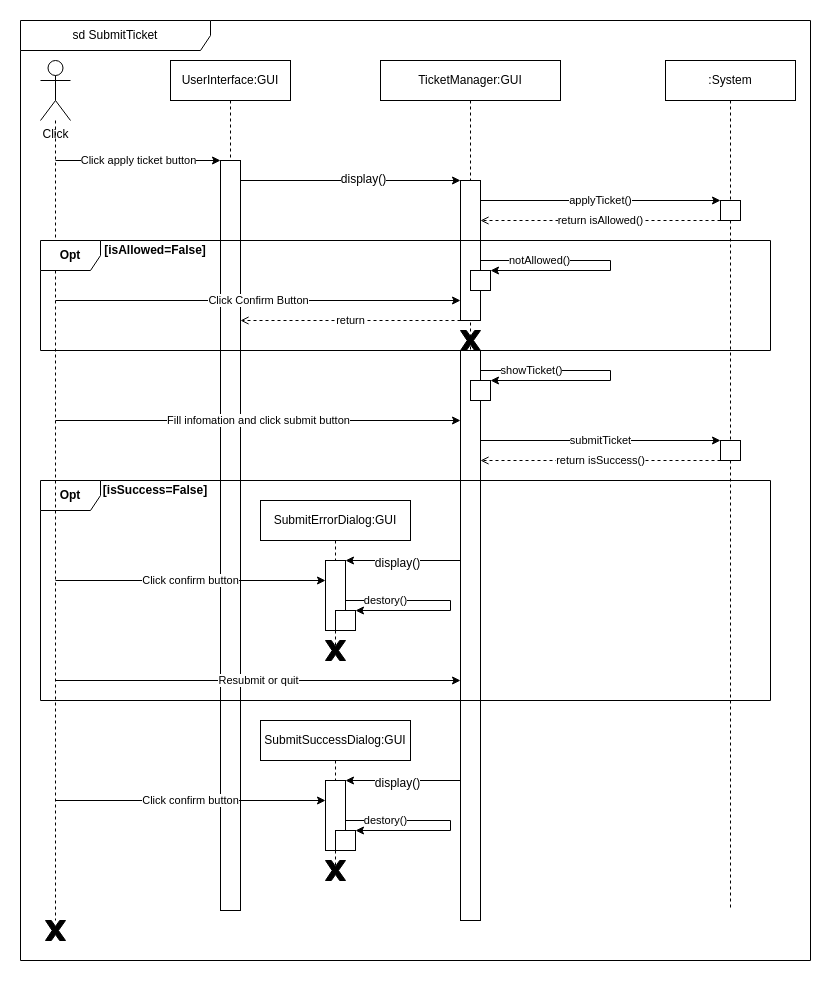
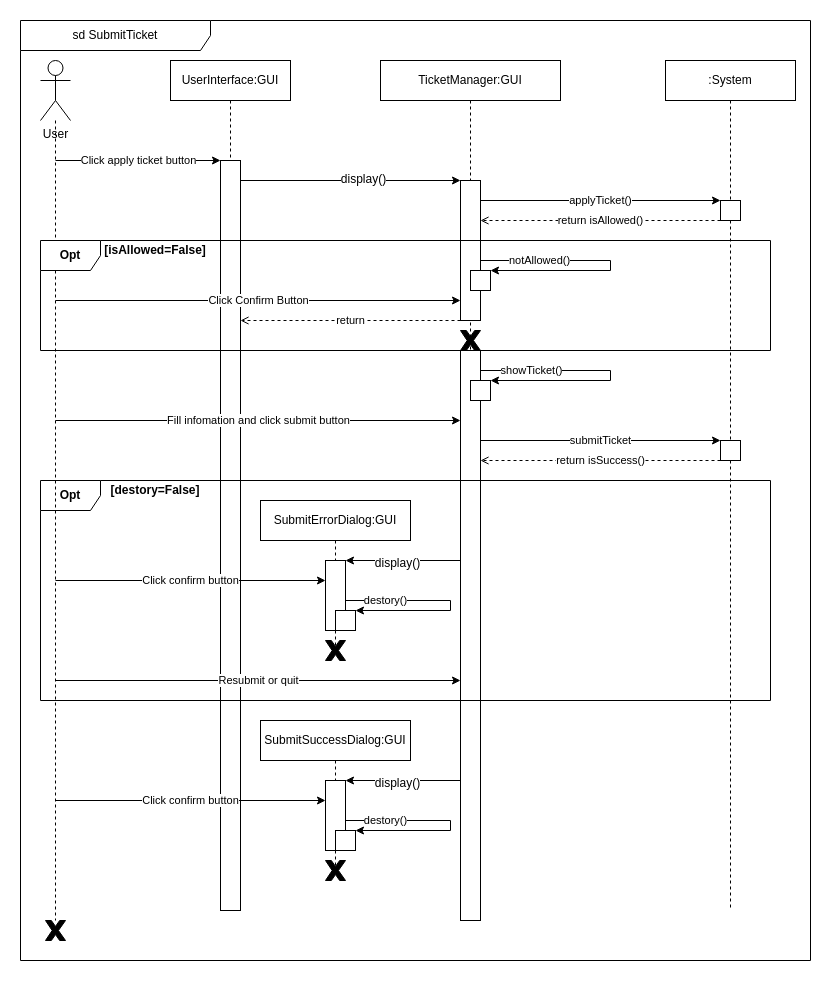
- <mxCell id="3" value="Click" style="shape=umlActor;verticalLabelPosition=bottom;labelBackgroundColor=#ffffff;verticalAlign=top;html=1;" parent="1" vertex="1"><mxGeometry x="40" y="60" width="30" height="60" as="geometry" /></mxCell>
+ <mxCell id="3" value="User" style="shape=umlActor;verticalLabelPosition=bottom;labelBackgroundColor=#ffffff;verticalAlign=top;html=1;" parent="1" vertex="1"><mxGeometry x="40" y="60" width="30" height="60" as="geometry" /></mxCell>
- <mxCell id="27" value="&lt;b&gt;[isSuccess=False]&lt;/b&gt;" style="text;html=1;strokeColor=none;fillColor=none;align=center;verticalAlign=middle;whiteSpace=wrap;rounded=0;" parent="1" vertex="1"><mxGeometry x="100" y="480" width="110" height="20" as="geometry" /></mxCell>
+ <mxCell id="27" value="&lt;b&gt;[destory=False]&lt;/b&gt;" style="text;html=1;strokeColor=none;fillColor=none;align=center;verticalAlign=middle;whiteSpace=wrap;rounded=0;" parent="1" vertex="1"><mxGeometry x="100" y="480" width="110" height="20" as="geometry" /></mxCell>
